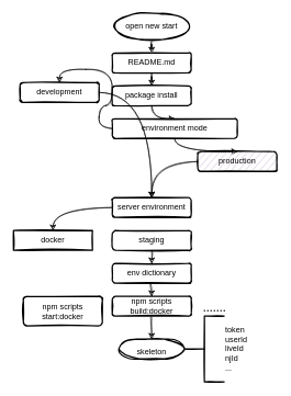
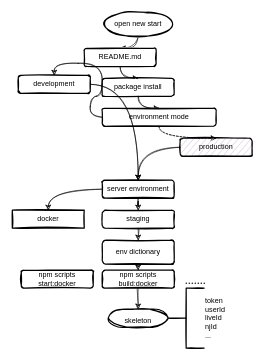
- <mxCell id="5" value="README.md" style="whiteSpace=wrap;html=1;strokeWidth=2;rounded=1;sketch=1;" parent="1" vertex="1"><mxGeometry x="170" y="80" width="120" height="30" as="geometry" /></mxCell>
+ <mxCell id="5" value="README.md" style="whiteSpace=wrap;html=1;strokeWidth=2;rounded=1;sketch=1;" parent="1" vertex="1"><mxGeometry x="140" y="80" width="120" height="30" as="geometry" /></mxCell>
- <mxCell id="14" style="edgeStyle=orthogonalEdgeStyle;rounded=1;orthogonalLoop=1;jettySize=auto;html=1;entryX=0.5;entryY=0;entryDx=0;entryDy=0;sketch=1;curved=1;" parent="1" source="16" target="18" edge="1"><mxGeometry relative="1" as="geometry" /></mxCell>
+ <mxCell id="14" style="edgeStyle=orthogonalEdgeStyle;rounded=1;orthogonalLoop=1;jettySize=auto;html=1;entryX=0.5;entryY=0;entryDx=0;entryDy=0;sketch=1;curved=1;dashed=1;" parent="1" source="16" target="18" edge="1"><mxGeometry relative="1" as="geometry" /></mxCell>
+ <mxCell id="8" value="" style="edgeStyle=orthogonalEdgeStyle;rounded=1;orthogonalLoop=1;jettySize=auto;html=1;entryX=0.5;entryY=0;entryDx=0;entryDy=0;sketch=1;curved=1;" parent="1" source="10" target="12" edge="1"><mxGeometry relative="1" as="geometry"><mxPoint x="230" y="480" as="targetPoint" /></mxGeometry></mxCell>
- <mxCell id="24" value="env dictionary" style="whiteSpace=wrap;html=1;strokeWidth=2;rounded=1;sketch=1;" parent="1" vertex="1"><mxGeometry x="170" y="400" width="120" height="30" as="geometry" /></mxCell>
+ <mxCell id="24" value="env dictionary" style="whiteSpace=wrap;html=1;strokeWidth=2;rounded=1;sketch=1;" parent="1" vertex="1"><mxGeometry x="170" y="400" width="120" height="40" as="geometry" /></mxCell>
- <mxCell id="25" value="npm scripts&lt;br&gt;start:docker" style="whiteSpace=wrap;html=1;strokeWidth=2;rounded=1;sketch=1;" parent="1" vertex="1"><mxGeometry x="35" y="450" width="120" height="45" as="geometry" /></mxCell>
+ <mxCell id="25" value="npm scripts&lt;br&gt;start:docker" style="whiteSpace=wrap;html=1;strokeWidth=2;rounded=1;sketch=1;" parent="1" vertex="1"><mxGeometry x="35" y="450" width="120" height="30" as="geometry" /></mxCell>
